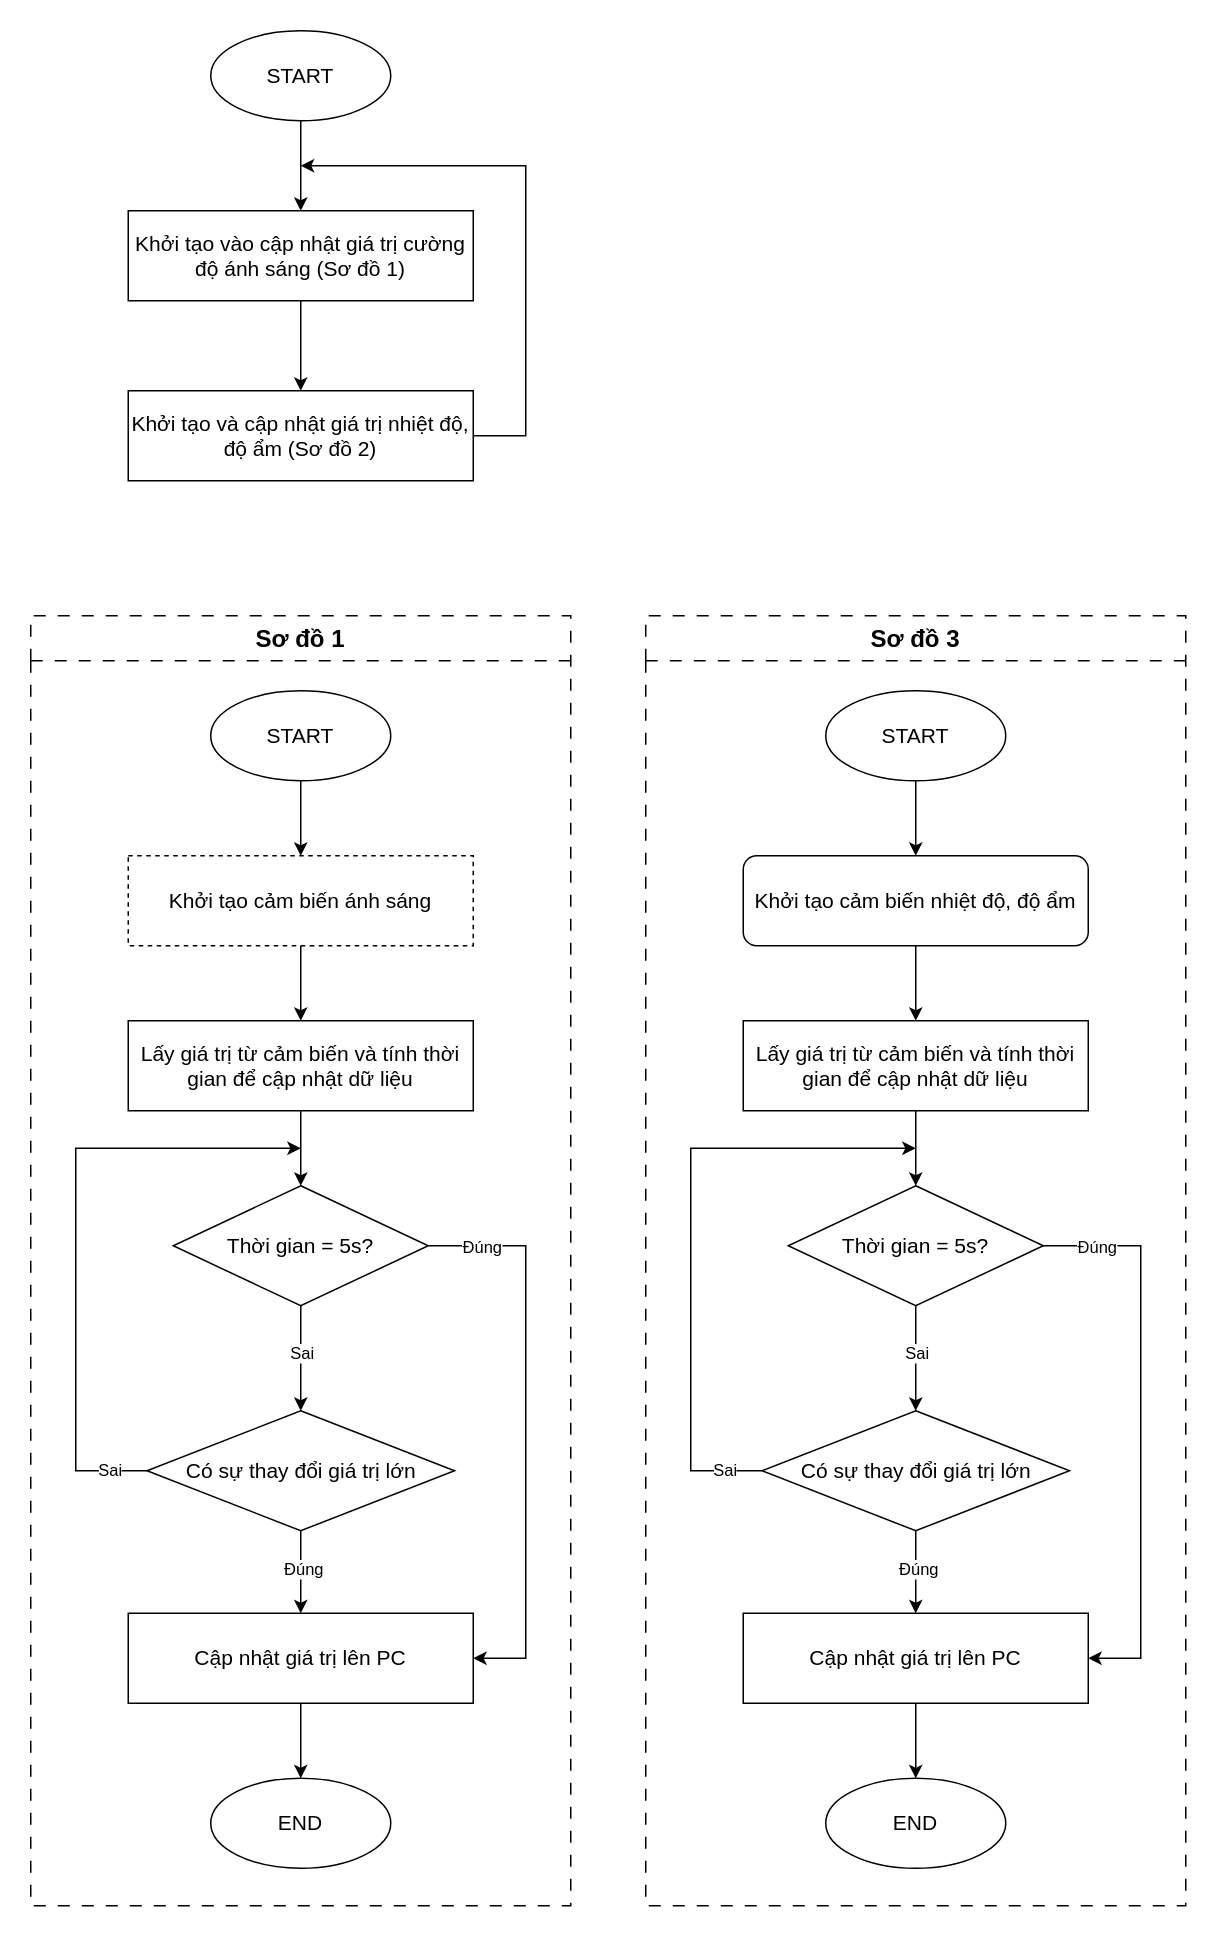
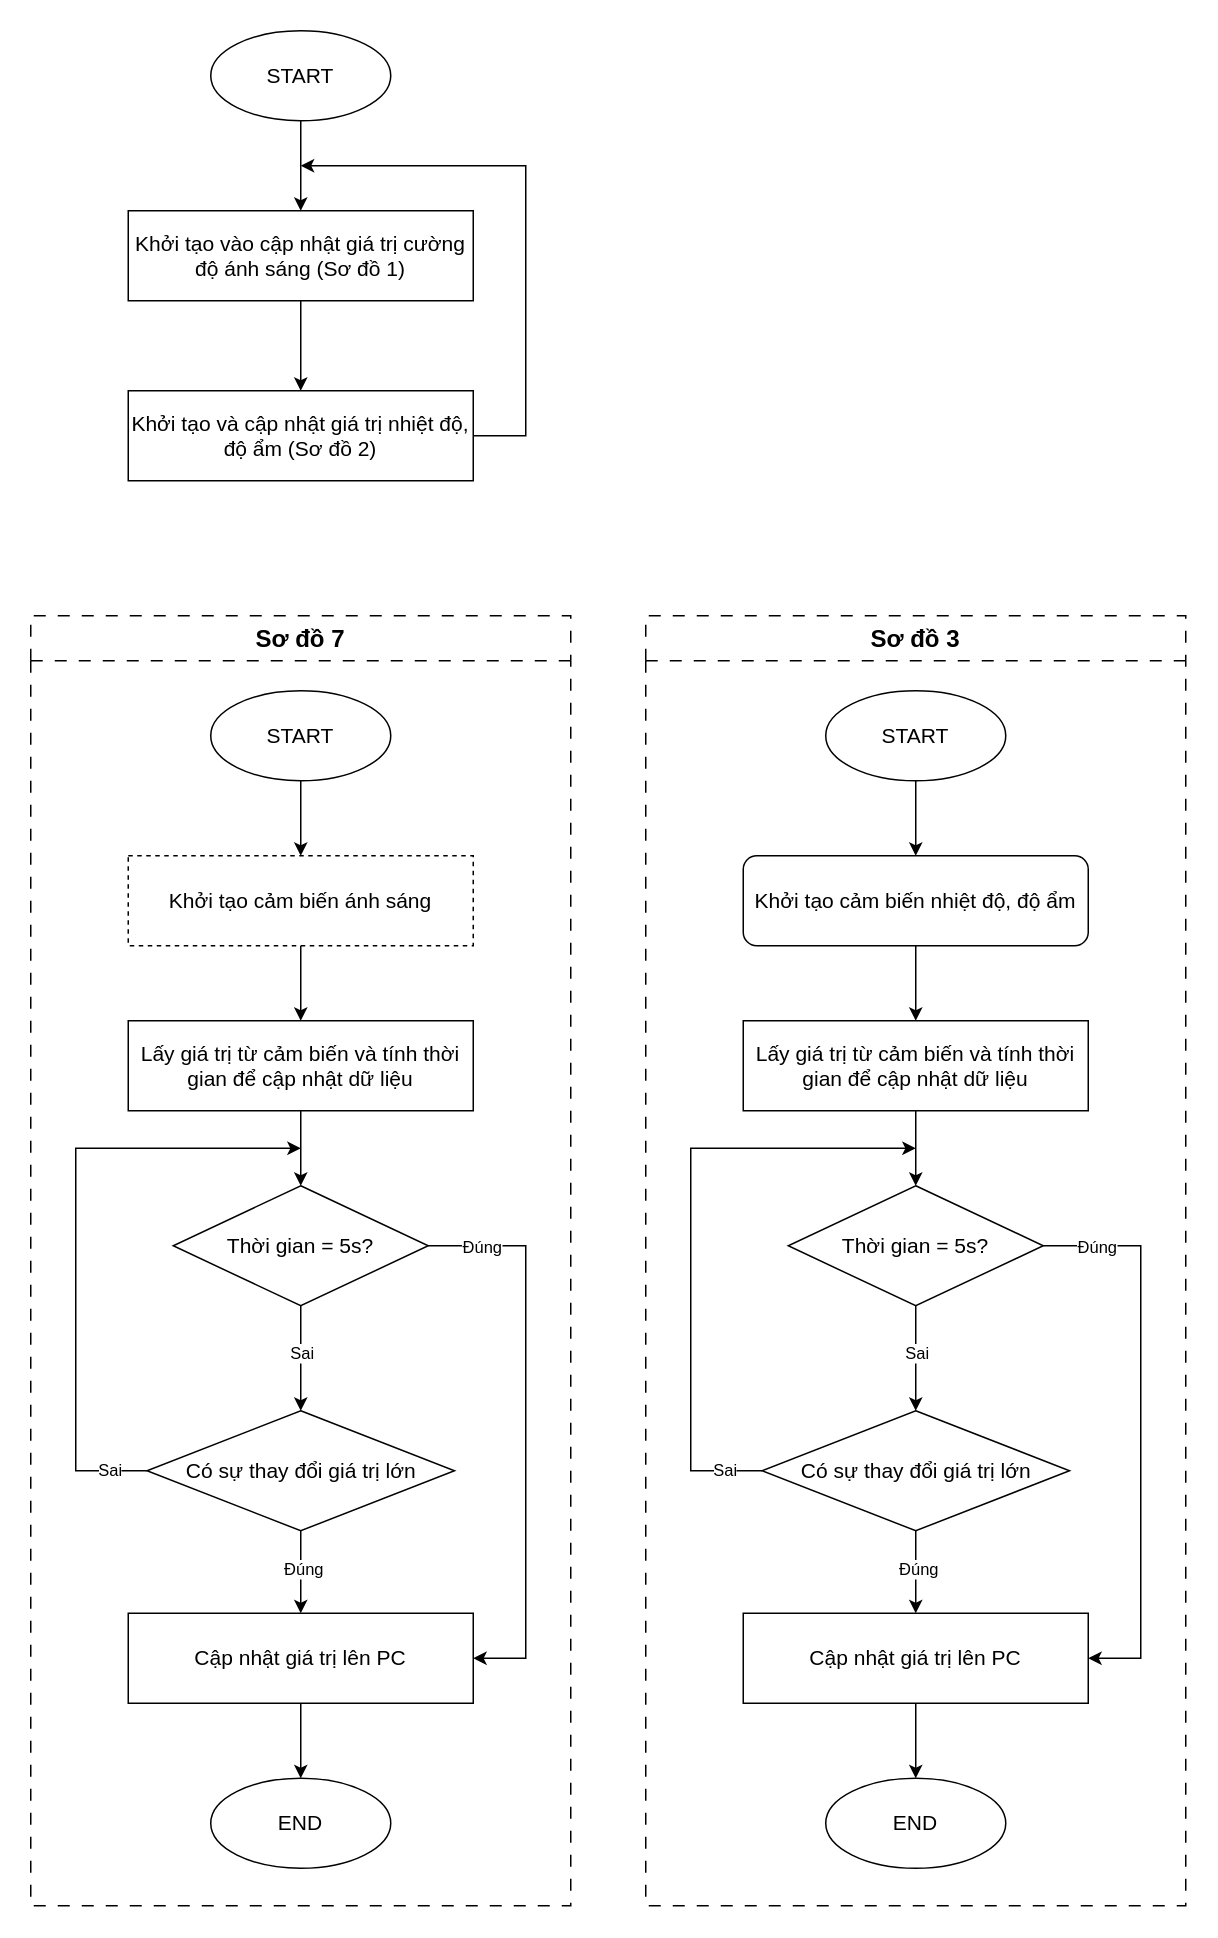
- <mxCell id="2" value="&lt;font style=&quot;font-size: 16px;&quot;&gt;Sơ đồ 1&lt;/font&gt;" style="swimlane;whiteSpace=wrap;html=1;dashed=1;dashPattern=8 8;container=0;startSize=30;" vertex="1" parent="1"><mxGeometry x="20" y="410" width="360" height="860" as="geometry" /></mxCell>
+ <mxCell id="2" value="&lt;font style=&quot;font-size: 16px;&quot;&gt;Sơ đồ 7&lt;/font&gt;" style="swimlane;whiteSpace=wrap;html=1;dashed=1;dashPattern=8 8;container=0;startSize=30;" vertex="1" parent="1"><mxGeometry x="20" y="410" width="360" height="860" as="geometry" /></mxCell>
